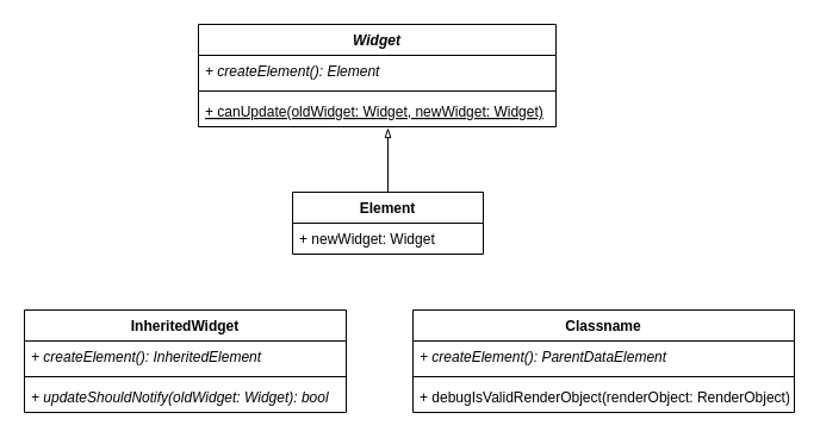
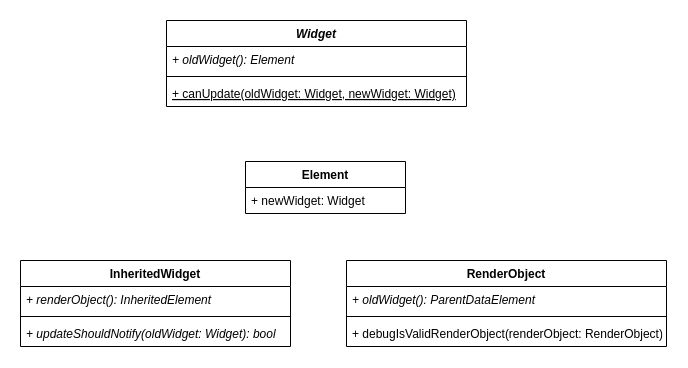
- <mxCell id="3" value="+ createElement(): Element" style="text;strokeColor=none;fillColor=none;align=left;verticalAlign=top;spacingLeft=4;spacingRight=4;overflow=hidden;rotatable=0;points=[[0,0.5],[1,0.5]];portConstraint=eastwest;fontStyle=2" vertex="1" parent="2"><mxGeometry y="26" width="300" height="26" as="geometry" /></mxCell>
+ <mxCell id="3" value="+ oldWidget(): Element" style="text;strokeColor=none;fillColor=none;align=left;verticalAlign=top;spacingLeft=4;spacingRight=4;overflow=hidden;rotatable=0;points=[[0,0.5],[1,0.5]];portConstraint=eastwest;fontStyle=2" vertex="1" parent="2"><mxGeometry y="26" width="300" height="26" as="geometry" /></mxCell>
- <mxCell id="6" style="edgeStyle=orthogonalEdgeStyle;rounded=0;orthogonalLoop=1;jettySize=auto;html=1;exitX=0.5;exitY=0;exitDx=0;exitDy=0;entryX=0.53;entryY=1.038;entryDx=0;entryDy=0;entryPerimeter=0;endArrow=blockThin;endFill=0;" edge="1" parent="1" source="7" target="5"><mxGeometry relative="1" as="geometry" /></mxCell>
- <mxCell id="13" value="Classname" style="swimlane;fontStyle=1;align=center;verticalAlign=top;childLayout=stackLayout;horizontal=1;startSize=26;horizontalStack=0;resizeParent=1;resizeParentMax=0;resizeLast=0;collapsible=1;marginBottom=0;" vertex="1" parent="1"><mxGeometry x="346" y="260" width="320" height="86" as="geometry" /></mxCell>
+ <mxCell id="13" value="RenderObject" style="swimlane;fontStyle=1;align=center;verticalAlign=top;childLayout=stackLayout;horizontal=1;startSize=26;horizontalStack=0;resizeParent=1;resizeParentMax=0;resizeLast=0;collapsible=1;marginBottom=0;" vertex="1" parent="1"><mxGeometry x="346" y="260" width="320" height="86" as="geometry" /></mxCell>
- <mxCell id="10" value="+ createElement(): InheritedElement" style="text;strokeColor=none;fillColor=none;align=left;verticalAlign=top;spacingLeft=4;spacingRight=4;overflow=hidden;rotatable=0;points=[[0,0.5],[1,0.5]];portConstraint=eastwest;fontStyle=2" vertex="1" parent="9"><mxGeometry y="26" width="270" height="26" as="geometry" /></mxCell>
+ <mxCell id="10" value="+ renderObject(): InheritedElement" style="text;strokeColor=none;fillColor=none;align=left;verticalAlign=top;spacingLeft=4;spacingRight=4;overflow=hidden;rotatable=0;points=[[0,0.5],[1,0.5]];portConstraint=eastwest;fontStyle=2" vertex="1" parent="9"><mxGeometry y="26" width="270" height="26" as="geometry" /></mxCell>
- <mxCell id="14" value="+ createElement(): ParentDataElement" style="text;strokeColor=none;fillColor=none;align=left;verticalAlign=top;spacingLeft=4;spacingRight=4;overflow=hidden;rotatable=0;points=[[0,0.5],[1,0.5]];portConstraint=eastwest;fontStyle=2" vertex="1" parent="13"><mxGeometry y="26" width="320" height="26" as="geometry" /></mxCell>
+ <mxCell id="14" value="+ oldWidget(): ParentDataElement" style="text;strokeColor=none;fillColor=none;align=left;verticalAlign=top;spacingLeft=4;spacingRight=4;overflow=hidden;rotatable=0;points=[[0,0.5],[1,0.5]];portConstraint=eastwest;fontStyle=2" vertex="1" parent="13"><mxGeometry y="26" width="320" height="26" as="geometry" /></mxCell>
